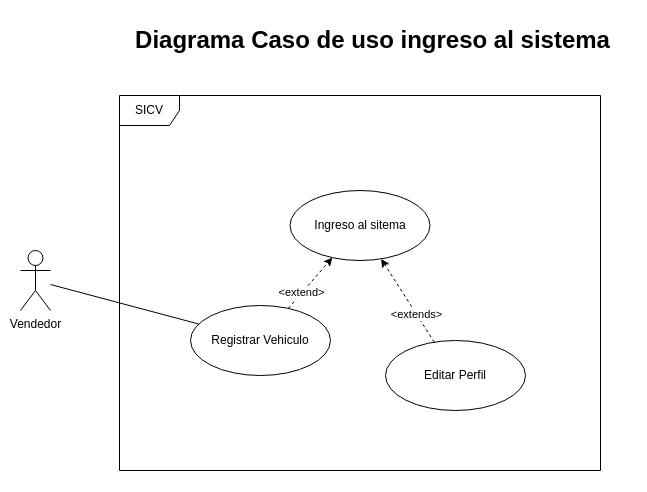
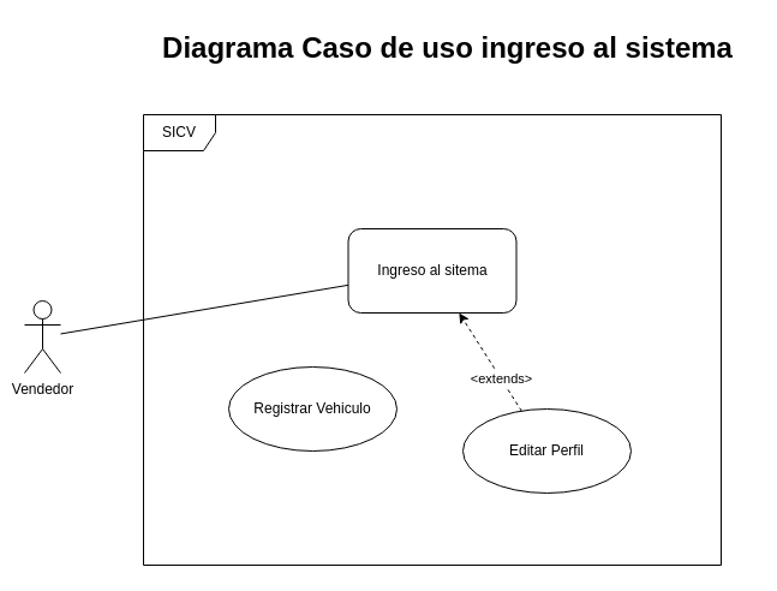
- <mxCell id="5" value="Ingreso al sitema" style="ellipse;whiteSpace=wrap;html=1;" parent="1" vertex="1"><mxGeometry x="289.5" y="190" width="140" height="70" as="geometry" /></mxCell>
+ <mxCell id="5" value="Ingreso al sitema" style="whiteSpace=wrap;html=1;rounded=1;" parent="1" vertex="1"><mxGeometry x="289.5" y="190" width="140" height="70" as="geometry" /></mxCell>
- <mxCell id="6" style="edgeStyle=none;rounded=0;orthogonalLoop=1;jettySize=auto;html=1;endArrow=classic;endFill=1;dashed=1;" parent="1" source="8" target="5" edge="1"><mxGeometry relative="1" as="geometry" /></mxCell>
- <mxCell id="7" value="&amp;lt;extend&amp;gt;" style="edgeLabel;html=1;align=center;verticalAlign=middle;resizable=0;points=[];" parent="6" vertex="1" connectable="0"><mxGeometry x="-0.372" y="1" relative="1" as="geometry"><mxPoint as="offset" /></mxGeometry></mxCell>
- <mxCell id="2" style="rounded=0;orthogonalLoop=1;jettySize=auto;html=1;endArrow=none;endFill=0;" parent="1" source="3" target="8" edge="1"><mxGeometry relative="1" as="geometry" /></mxCell>
+ <mxCell id="2" style="rounded=0;orthogonalLoop=1;jettySize=auto;html=1;endArrow=none;endFill=0;" parent="1" source="3" target="5" edge="1"><mxGeometry relative="1" as="geometry" /></mxCell>
